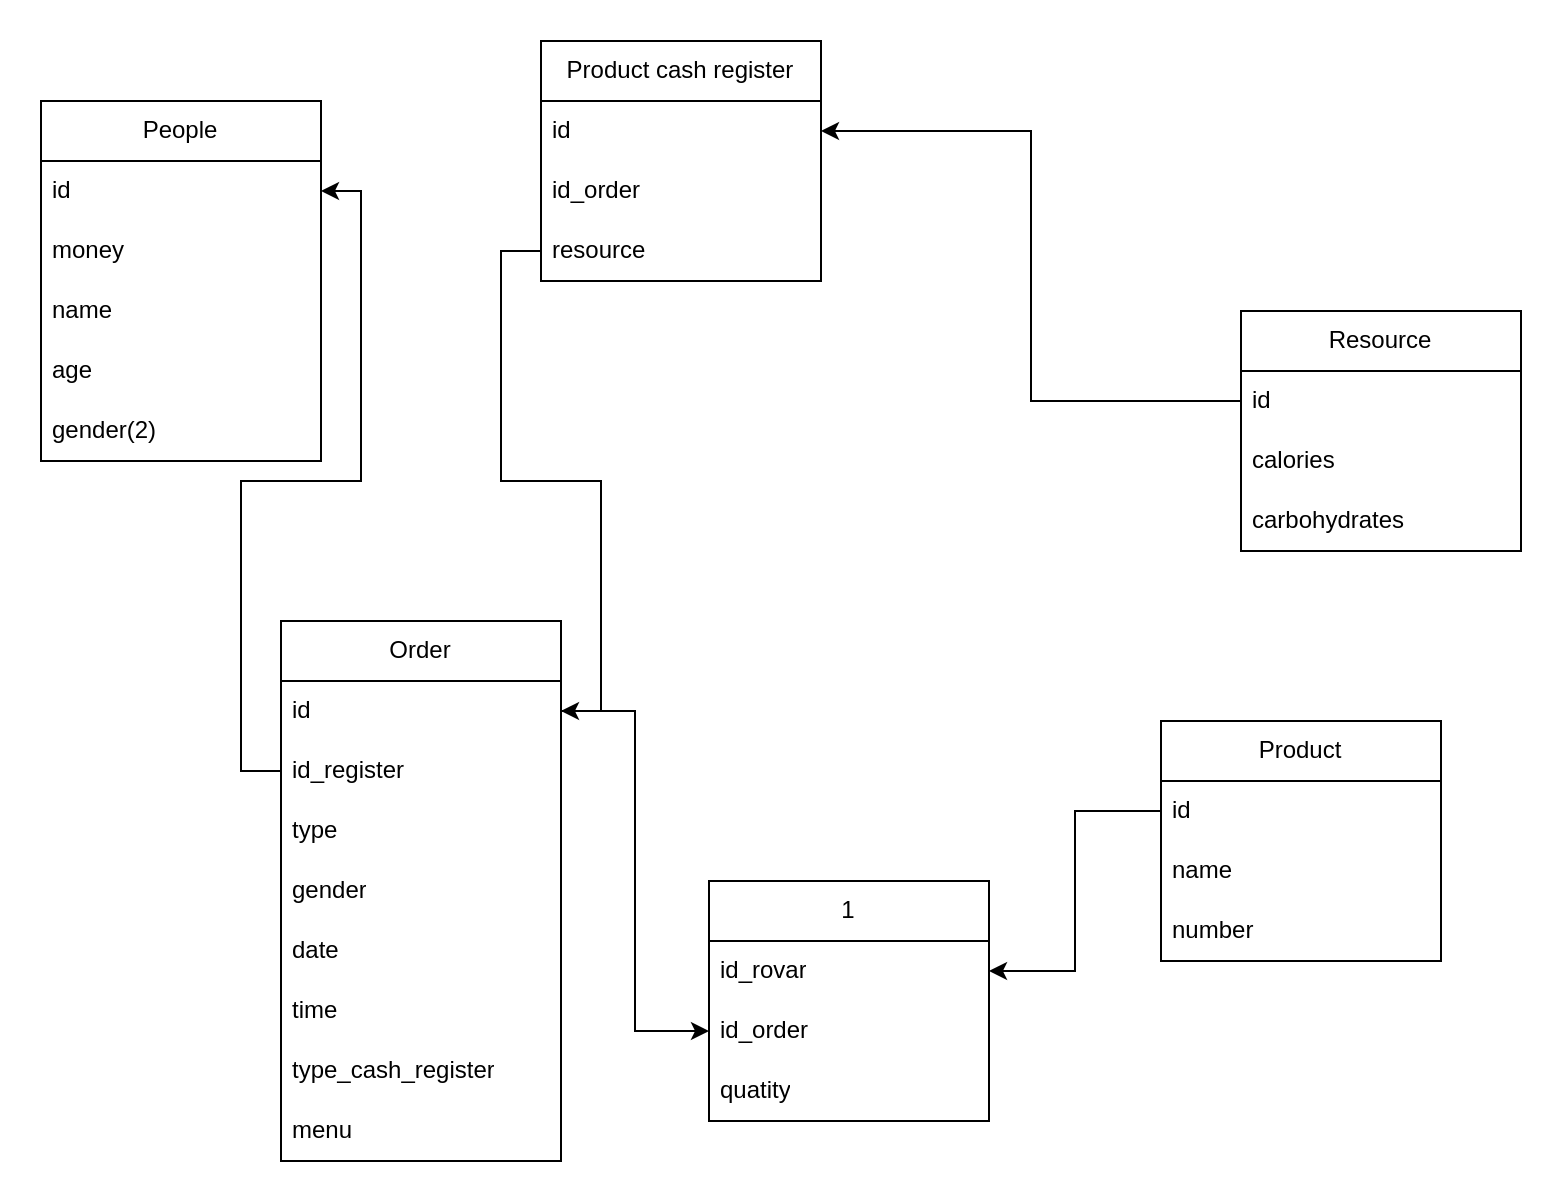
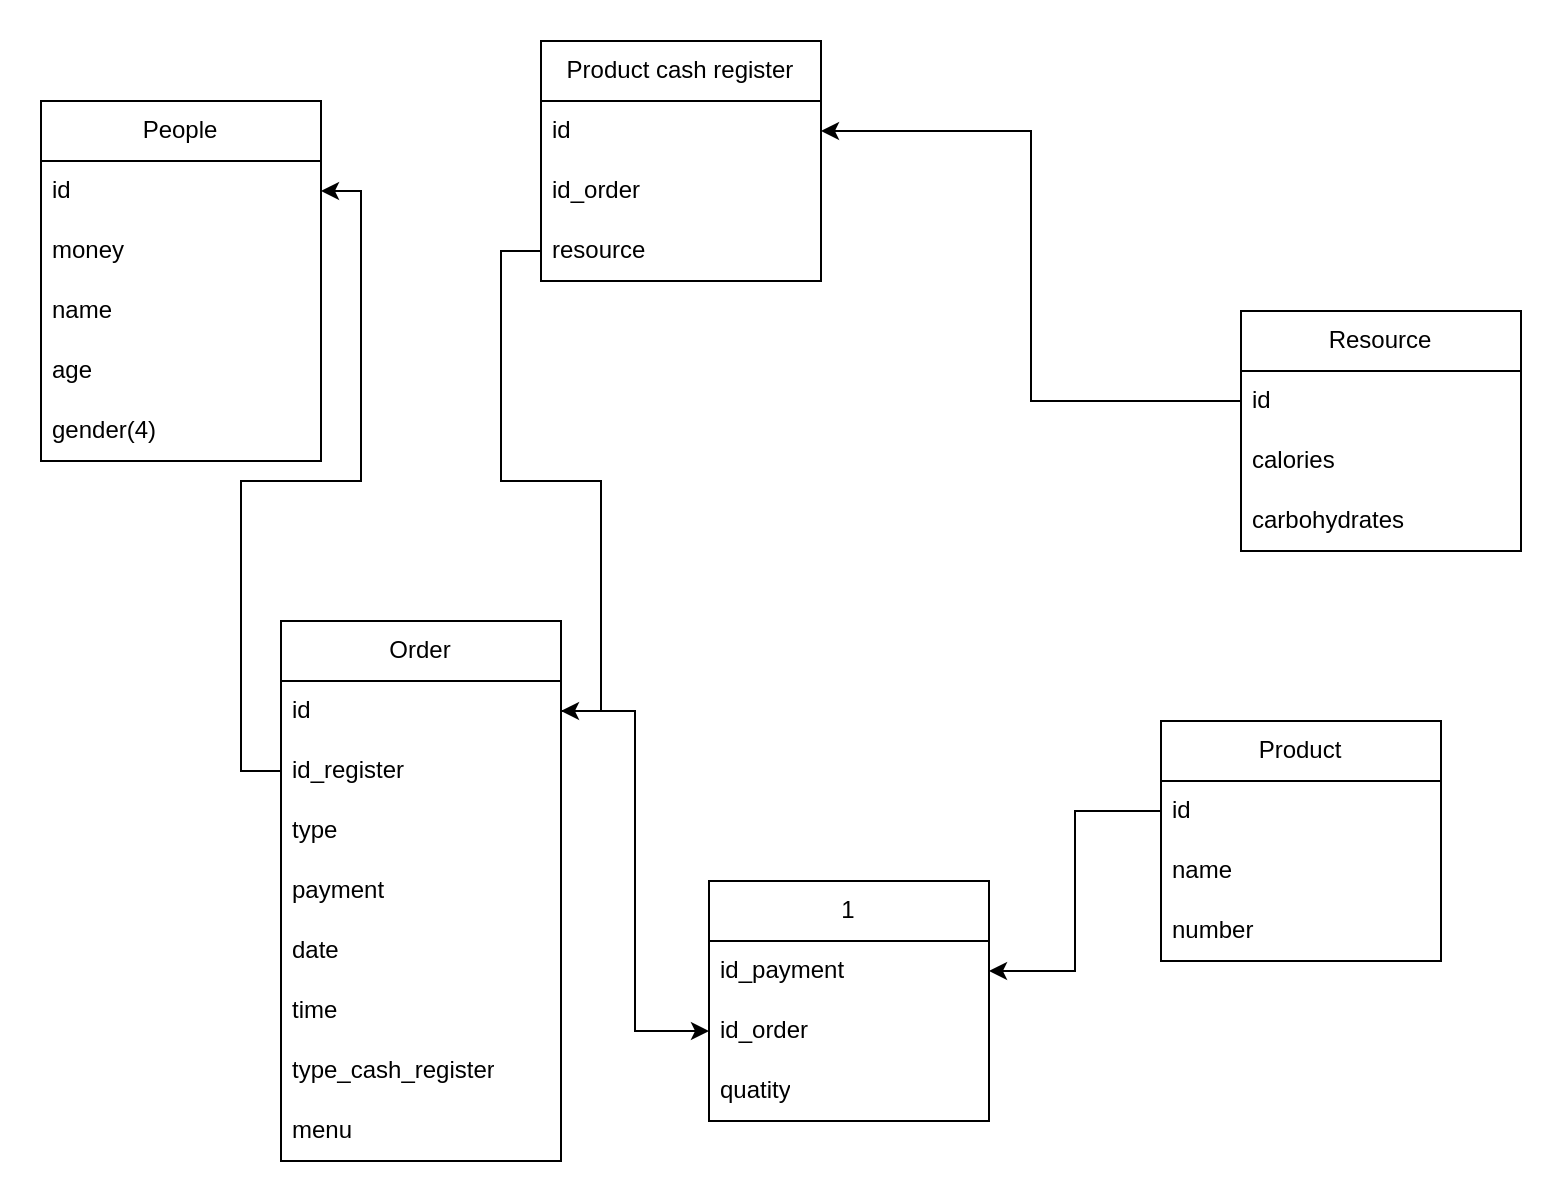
- <mxCell id="7" value="gender(2)" style="text;strokeColor=none;fillColor=none;align=left;verticalAlign=middle;spacingLeft=4;spacingRight=4;overflow=hidden;points=[[0,0.5],[1,0.5]];portConstraint=eastwest;rotatable=0;whiteSpace=wrap;html=1;" vertex="1" parent="2"><mxGeometry y="150" width="140" height="30" as="geometry" /></mxCell>
+ <mxCell id="7" value="gender(4)" style="text;strokeColor=none;fillColor=none;align=left;verticalAlign=middle;spacingLeft=4;spacingRight=4;overflow=hidden;points=[[0,0.5],[1,0.5]];portConstraint=eastwest;rotatable=0;whiteSpace=wrap;html=1;" vertex="1" parent="2"><mxGeometry y="150" width="140" height="30" as="geometry" /></mxCell>
- <mxCell id="21" value="gender" style="text;strokeColor=none;fillColor=none;align=left;verticalAlign=middle;spacingLeft=4;spacingRight=4;overflow=hidden;points=[[0,0.5],[1,0.5]];portConstraint=eastwest;rotatable=0;whiteSpace=wrap;html=1;" vertex="1" parent="17"><mxGeometry y="120" width="140" height="30" as="geometry" /></mxCell>
+ <mxCell id="21" value="payment" style="text;strokeColor=none;fillColor=none;align=left;verticalAlign=middle;spacingLeft=4;spacingRight=4;overflow=hidden;points=[[0,0.5],[1,0.5]];portConstraint=eastwest;rotatable=0;whiteSpace=wrap;html=1;" vertex="1" parent="17"><mxGeometry y="120" width="140" height="30" as="geometry" /></mxCell>
- <mxCell id="33" value="id_rovar" style="text;strokeColor=none;fillColor=none;align=left;verticalAlign=middle;spacingLeft=4;spacingRight=4;overflow=hidden;points=[[0,0.5],[1,0.5]];portConstraint=eastwest;rotatable=0;whiteSpace=wrap;html=1;" vertex="1" parent="32"><mxGeometry y="30" width="140" height="30" as="geometry" /></mxCell>
+ <mxCell id="33" value="id_payment" style="text;strokeColor=none;fillColor=none;align=left;verticalAlign=middle;spacingLeft=4;spacingRight=4;overflow=hidden;points=[[0,0.5],[1,0.5]];portConstraint=eastwest;rotatable=0;whiteSpace=wrap;html=1;" vertex="1" parent="32"><mxGeometry y="30" width="140" height="30" as="geometry" /></mxCell>
